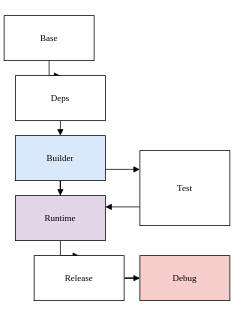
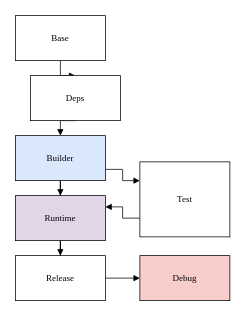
- <mxCell id="3" value="Base" style="rounded=0;whiteSpace=wrap;html=1;fontFamily=Atkinson Hyperlegible Next;" vertex="1" parent="1"><mxGeometry x="5" y="20" width="120" height="60" as="geometry" /></mxCell>
+ <mxCell id="3" value="Base" style="rounded=0;whiteSpace=wrap;html=1;fontFamily=Atkinson Hyperlegible Next;" vertex="1" parent="1"><mxGeometry x="20" y="20" width="120" height="60" as="geometry" /></mxCell>
- <mxCell id="5" value="Deps" style="rounded=0;whiteSpace=wrap;html=1;fontFamily=Atkinson Hyperlegible Next;" vertex="1" parent="1"><mxGeometry x="20" y="100" width="120" height="60" as="geometry" /></mxCell>
+ <mxCell id="5" value="Deps" style="rounded=0;whiteSpace=wrap;html=1;fontFamily=Atkinson Hyperlegible Next;" vertex="1" parent="1"><mxGeometry x="40" y="100" width="120" height="60" as="geometry" /></mxCell>
- <mxCell id="10" value="Test" style="rounded=0;whiteSpace=wrap;html=1;fontFamily=Atkinson Hyperlegible Next;" vertex="1" parent="1"><mxGeometry x="186" y="200" width="120" height="100" as="geometry" /></mxCell>
+ <mxCell id="10" value="Test" style="rounded=0;whiteSpace=wrap;html=1;fontFamily=Atkinson Hyperlegible Next;" vertex="1" parent="1"><mxGeometry x="186" y="215" width="120" height="100" as="geometry" /></mxCell>
- <mxCell id="14" value="Release" style="rounded=0;whiteSpace=wrap;html=1;fontFamily=Atkinson Hyperlegible Next;" vertex="1" parent="1"><mxGeometry x="45" y="340" width="120" height="60" as="geometry" /></mxCell>
+ <mxCell id="14" value="Release" style="rounded=0;whiteSpace=wrap;html=1;fontFamily=Atkinson Hyperlegible Next;" vertex="1" parent="1"><mxGeometry x="20" y="340" width="120" height="60" as="geometry" /></mxCell>
